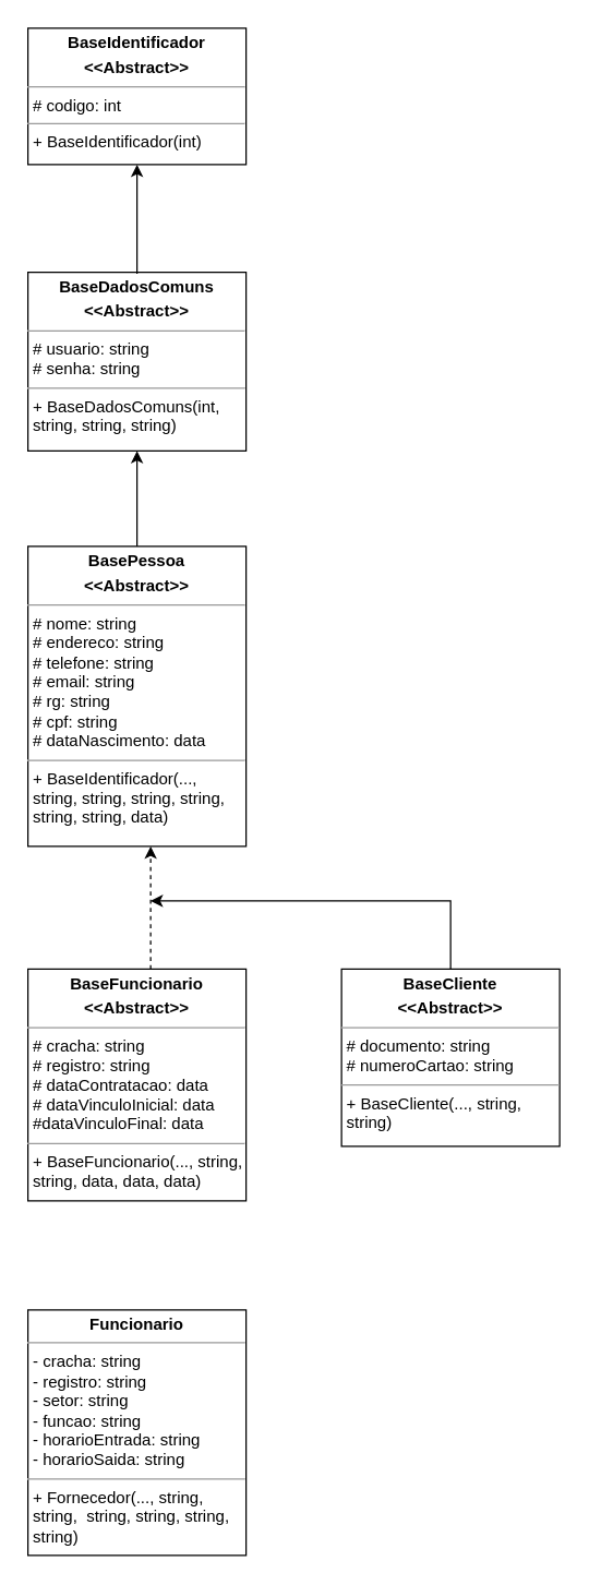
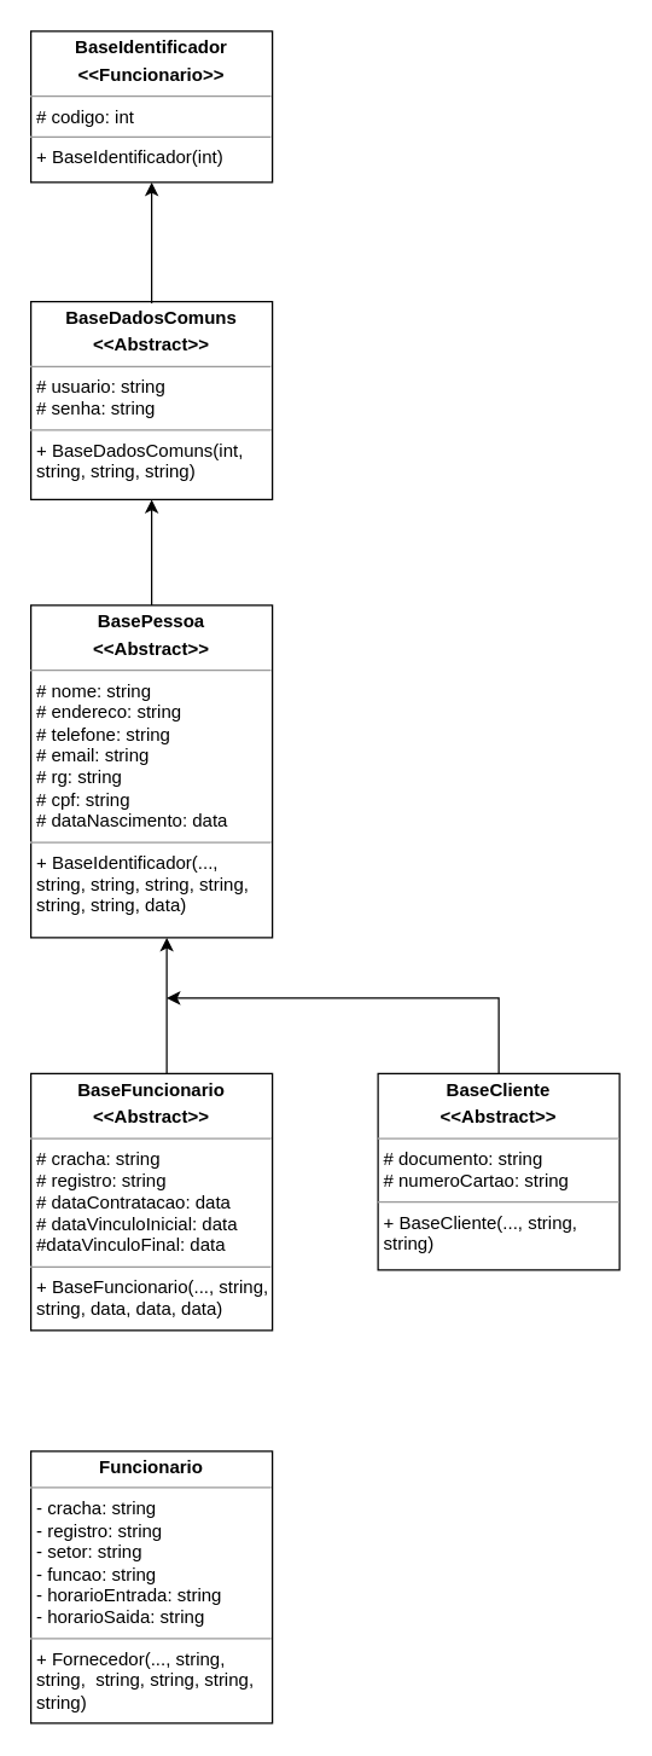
- <mxCell id="2" value="&lt;p style=&quot;margin:0px;margin-top:4px;text-align:center;&quot;&gt;&lt;b&gt;BaseIdentificador&lt;/b&gt;&lt;/p&gt;&lt;p style=&quot;margin:0px;margin-top:4px;text-align:center;&quot;&gt;&lt;b&gt;&amp;lt;&amp;lt;Abstract&amp;gt;&amp;gt;&lt;/b&gt;&lt;/p&gt;&lt;hr size=&quot;1&quot;&gt;&lt;p style=&quot;margin:0px;margin-left:4px;&quot;&gt;# codigo: int&lt;/p&gt;&lt;hr size=&quot;1&quot;&gt;&lt;p style=&quot;margin:0px;margin-left:4px;&quot;&gt;+ BaseIdentificador(int)&lt;/p&gt;" style="verticalAlign=top;align=left;overflow=fill;fontSize=12;fontFamily=Helvetica;html=1;whiteSpace=wrap;" parent="1" vertex="1"><mxGeometry x="20" y="20" width="160" height="100" as="geometry" /></mxCell>
+ <mxCell id="2" value="&lt;p style=&quot;margin:0px;margin-top:4px;text-align:center;&quot;&gt;&lt;b&gt;BaseIdentificador&lt;/b&gt;&lt;/p&gt;&lt;p style=&quot;margin:0px;margin-top:4px;text-align:center;&quot;&gt;&lt;b&gt;&amp;lt;&amp;lt;Funcionario&amp;gt;&amp;gt;&lt;/b&gt;&lt;/p&gt;&lt;hr size=&quot;1&quot;&gt;&lt;p style=&quot;margin:0px;margin-left:4px;&quot;&gt;# codigo: int&lt;/p&gt;&lt;hr size=&quot;1&quot;&gt;&lt;p style=&quot;margin:0px;margin-left:4px;&quot;&gt;+ BaseIdentificador(int)&lt;/p&gt;" style="verticalAlign=top;align=left;overflow=fill;fontSize=12;fontFamily=Helvetica;html=1;whiteSpace=wrap;" parent="1" vertex="1"><mxGeometry x="20" y="20" width="160" height="100" as="geometry" /></mxCell>
- <mxCell id="10" value="" style="edgeStyle=orthogonalEdgeStyle;rounded=0;orthogonalLoop=1;jettySize=auto;html=1;dashed=1;" edge="1" parent="1" source="11" target="6"><mxGeometry relative="1" as="geometry"><Array as="points"><mxPoint x="110" y="640" /><mxPoint x="110" y="640" /></Array></mxGeometry></mxCell>
+ <mxCell id="10" value="" style="edgeStyle=orthogonalEdgeStyle;rounded=0;orthogonalLoop=1;jettySize=auto;html=1;" edge="1" parent="1" source="11" target="6"><mxGeometry relative="1" as="geometry"><Array as="points"><mxPoint x="110" y="640" /><mxPoint x="110" y="640" /></Array></mxGeometry></mxCell>
